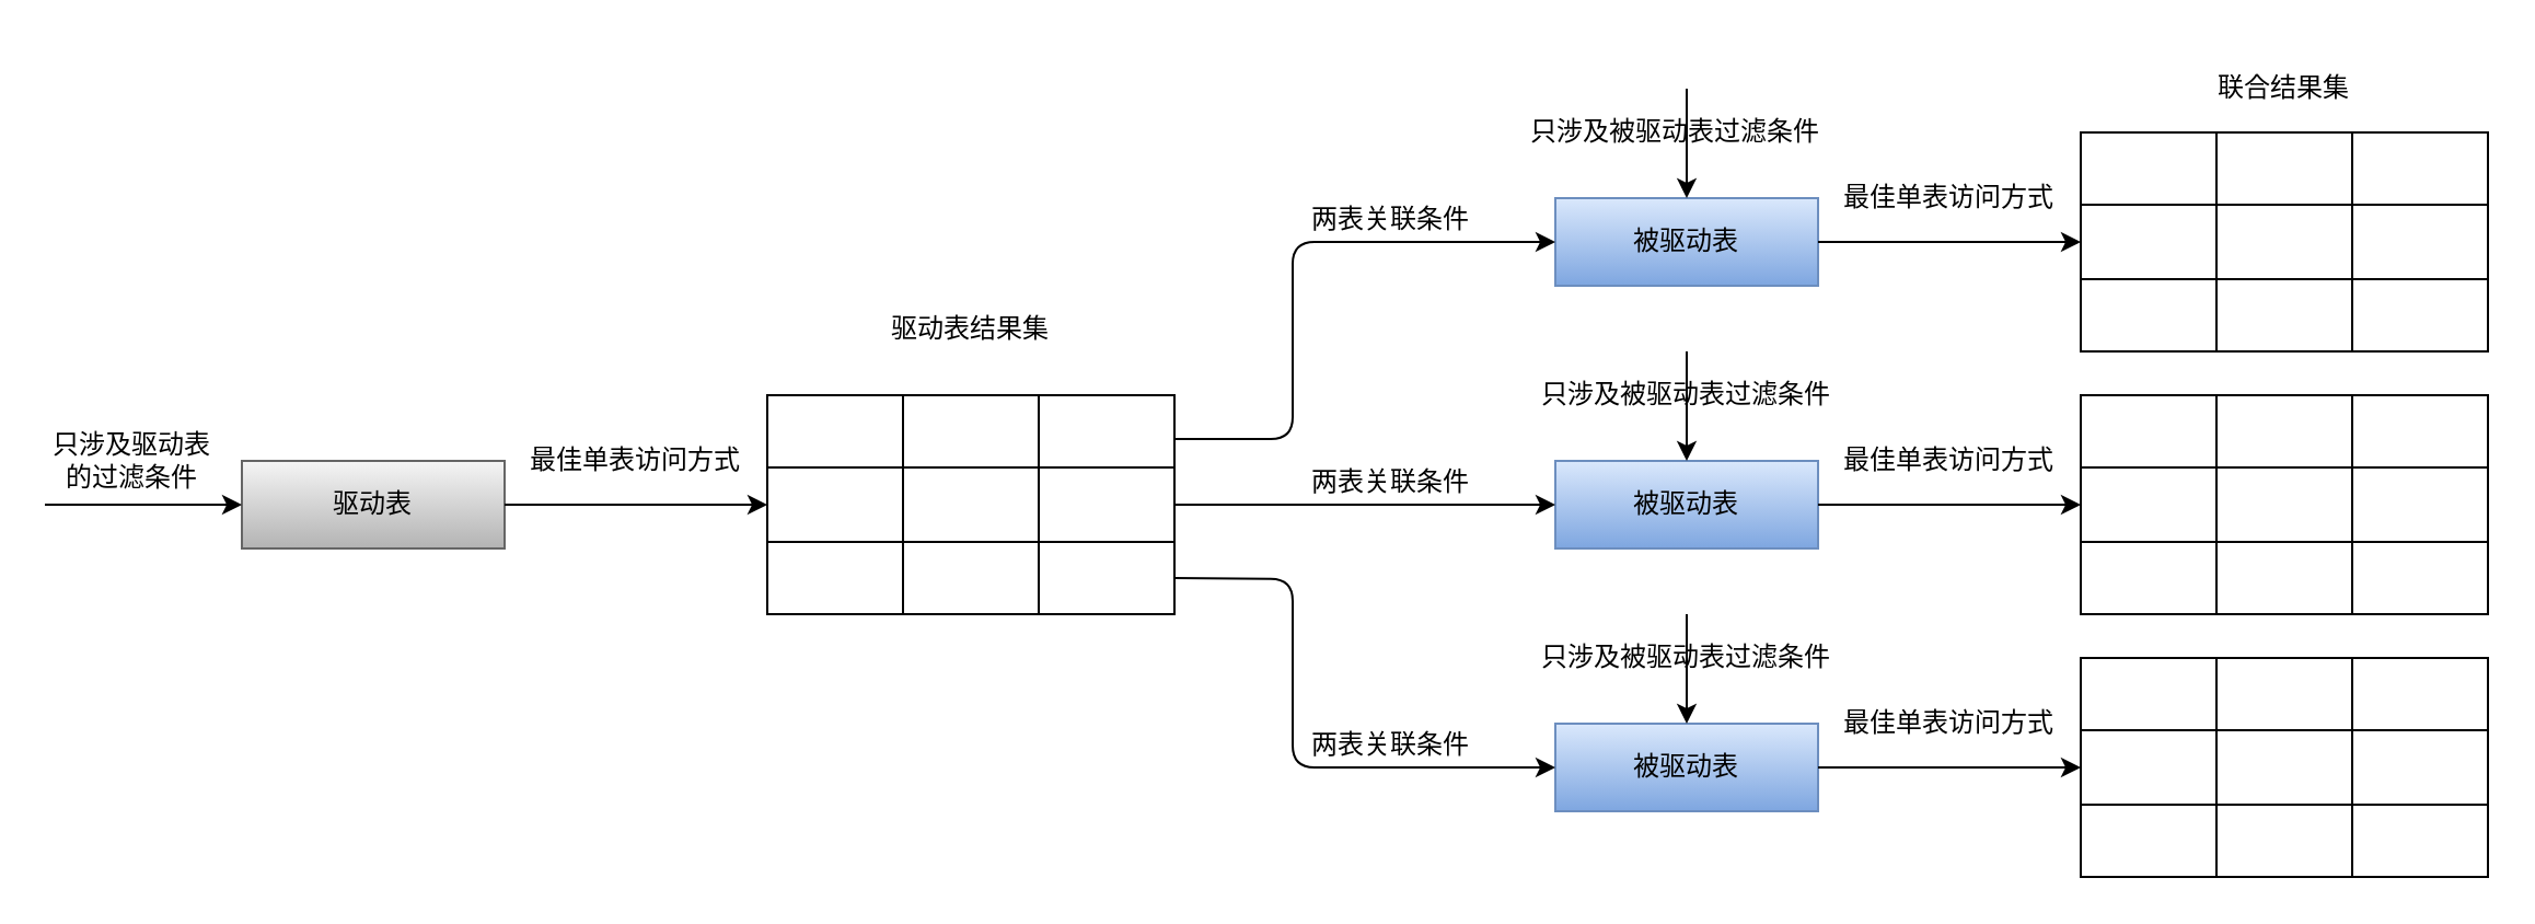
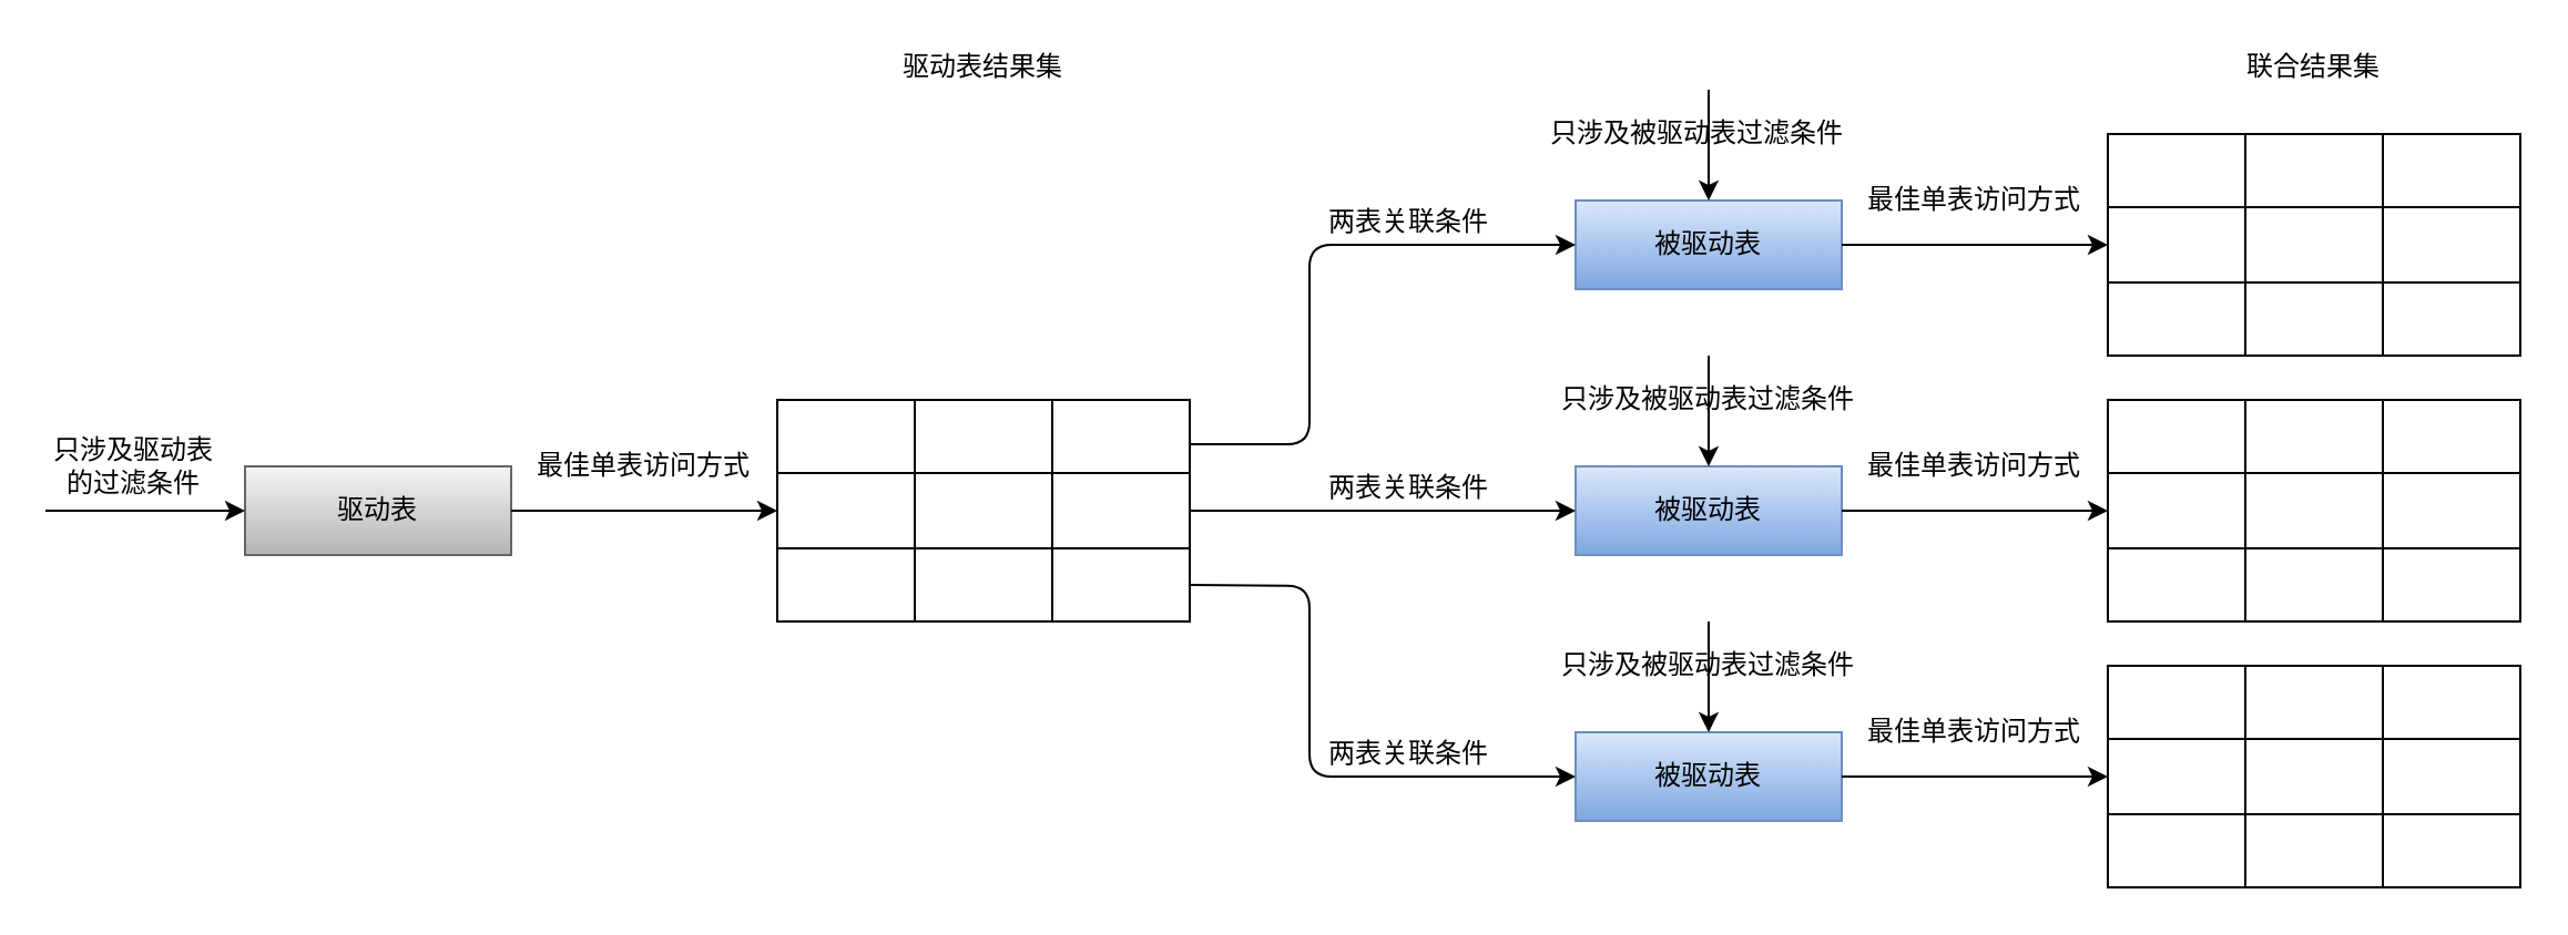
- <mxCell id="43" value="联合结果集" style="text;html=1;strokeColor=none;fillColor=none;align=center;verticalAlign=middle;whiteSpace=wrap;rounded=0;" vertex="1" parent="1"><mxGeometry x="988" y="30" width="110" height="20" as="geometry" /></mxCell>
+ <mxCell id="43" value="联合结果集" style="text;html=1;strokeColor=none;fillColor=none;align=center;verticalAlign=middle;whiteSpace=wrap;rounded=0;" vertex="1" parent="1"><mxGeometry x="988" y="20" width="110" height="20" as="geometry" /></mxCell>
- <mxCell id="18" value="驱动表结果集" style="text;html=1;strokeColor=none;fillColor=none;align=center;verticalAlign=middle;whiteSpace=wrap;rounded=0;" vertex="1" parent="1"><mxGeometry x="388" y="140" width="110" height="20" as="geometry" /></mxCell>
+ <mxCell id="18" value="驱动表结果集" style="text;html=1;strokeColor=none;fillColor=none;align=center;verticalAlign=middle;whiteSpace=wrap;rounded=0;" vertex="1" parent="1"><mxGeometry x="388" y="20" width="110" height="20" as="geometry" /></mxCell>
